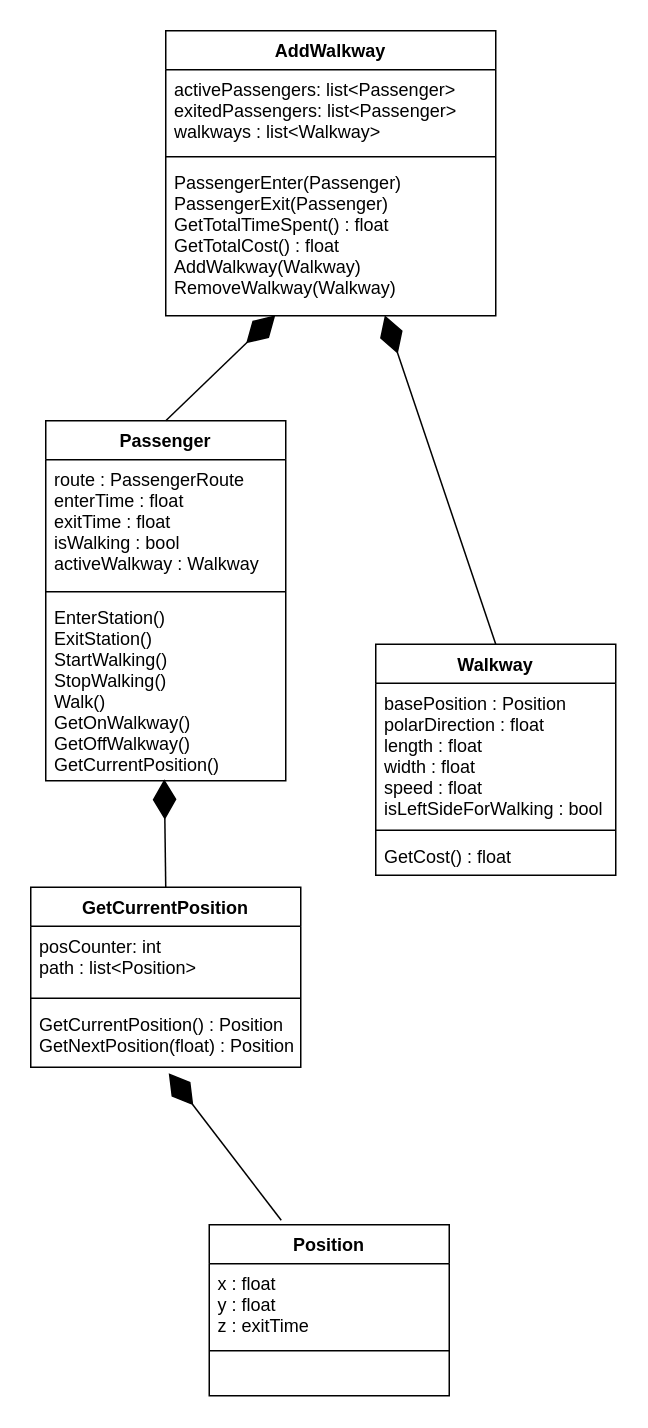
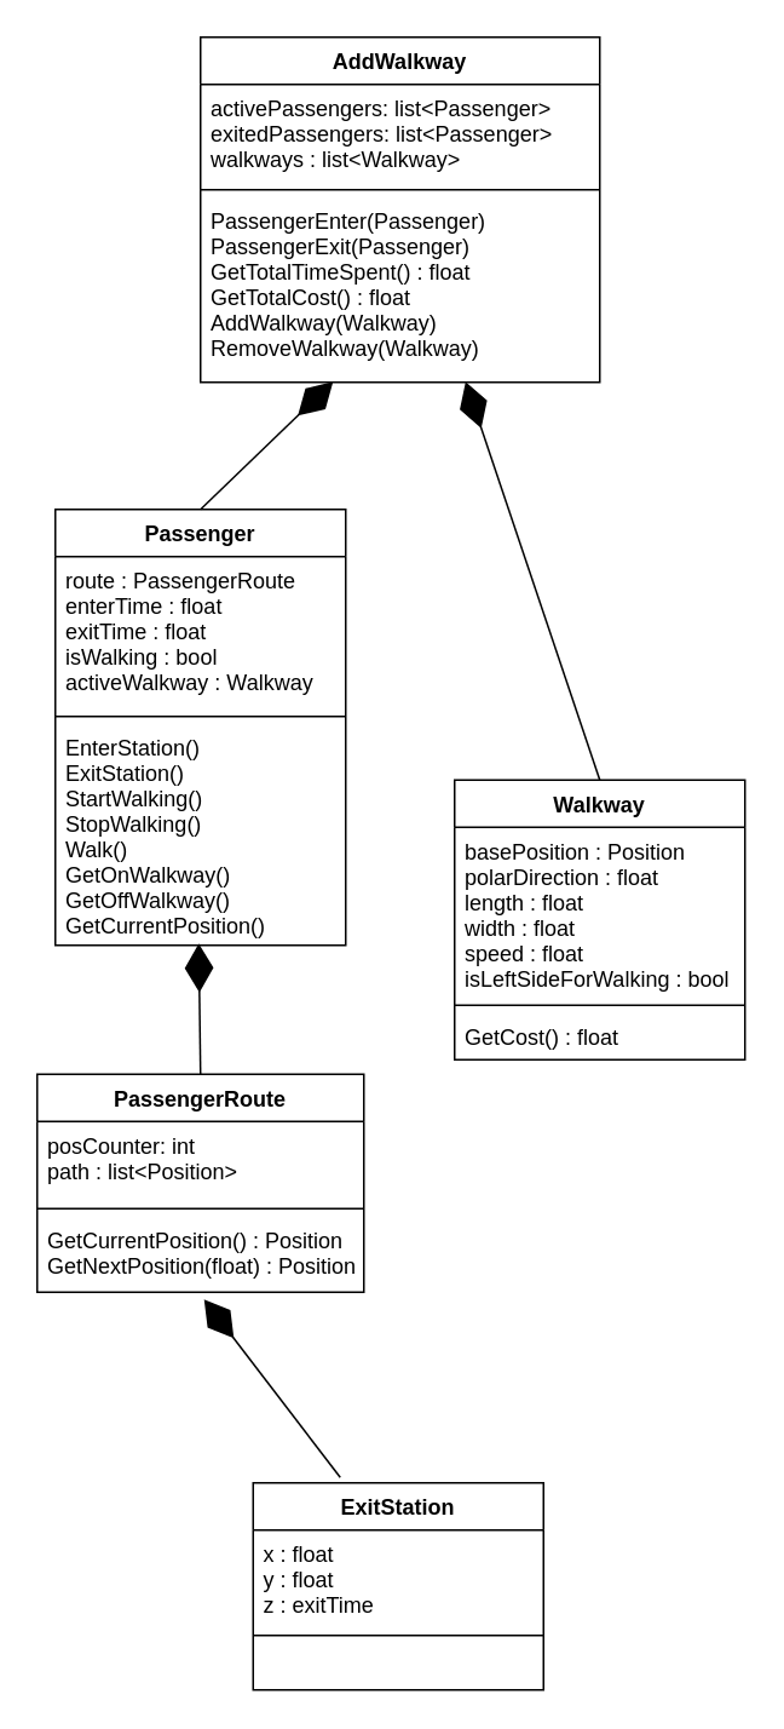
- <mxCell id="10" value="GetCurrentPosition" style="swimlane;fontStyle=1;align=center;verticalAlign=top;childLayout=stackLayout;horizontal=1;startSize=26;horizontalStack=0;resizeParent=1;resizeParentMax=0;resizeLast=0;collapsible=1;marginBottom=0;" vertex="1" parent="1"><mxGeometry x="20" y="591" width="180" height="120" as="geometry" /></mxCell>
+ <mxCell id="10" value="PassengerRoute" style="swimlane;fontStyle=1;align=center;verticalAlign=top;childLayout=stackLayout;horizontal=1;startSize=26;horizontalStack=0;resizeParent=1;resizeParentMax=0;resizeLast=0;collapsible=1;marginBottom=0;" vertex="1" parent="1"><mxGeometry x="20" y="591" width="180" height="120" as="geometry" /></mxCell>
- <mxCell id="14" value="Position" style="swimlane;fontStyle=1;align=center;verticalAlign=top;childLayout=stackLayout;horizontal=1;startSize=26;horizontalStack=0;resizeParent=1;resizeParentMax=0;resizeLast=0;collapsible=1;marginBottom=0;" vertex="1" parent="1"><mxGeometry x="139" y="816" width="160" height="114" as="geometry" /></mxCell>
+ <mxCell id="14" value="ExitStation" style="swimlane;fontStyle=1;align=center;verticalAlign=top;childLayout=stackLayout;horizontal=1;startSize=26;horizontalStack=0;resizeParent=1;resizeParentMax=0;resizeLast=0;collapsible=1;marginBottom=0;" vertex="1" parent="1"><mxGeometry x="139" y="816" width="160" height="114" as="geometry" /></mxCell>
